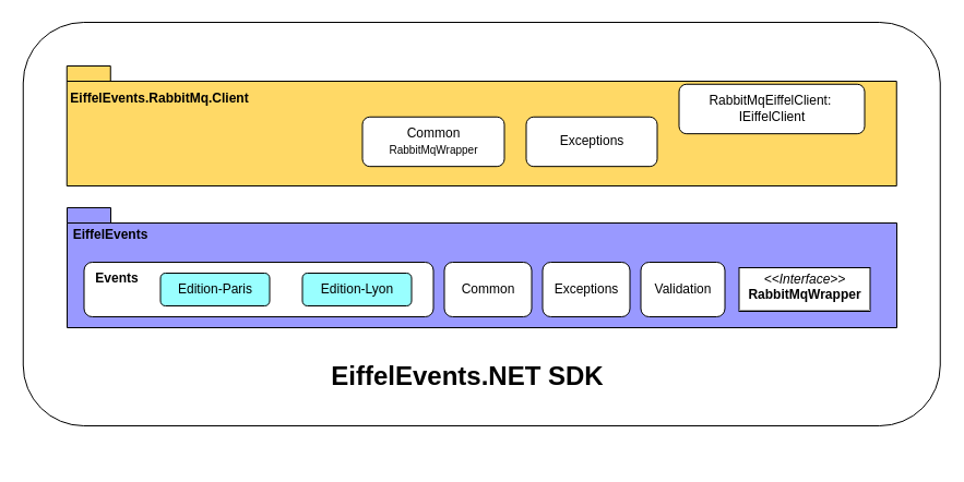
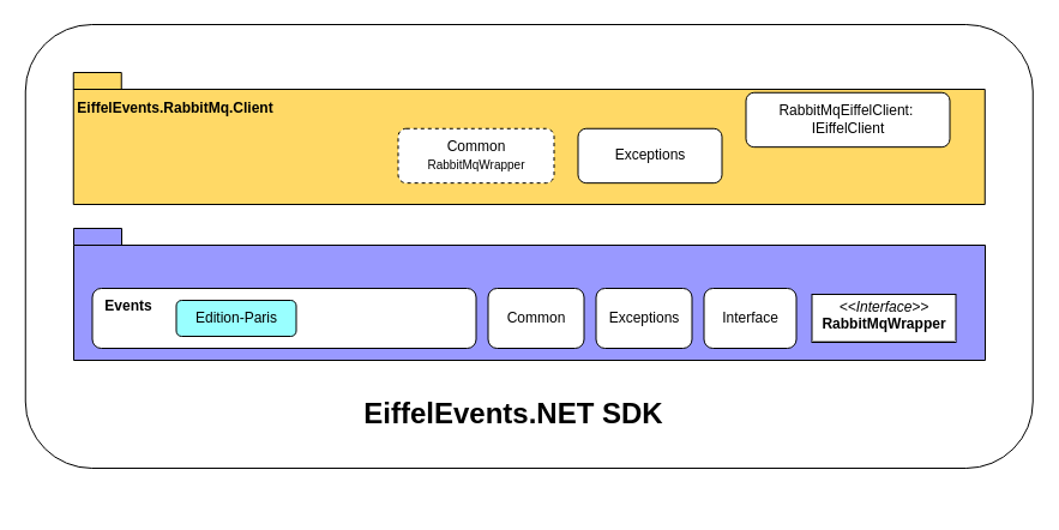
- <mxCell id="7" value="Common&lt;br&gt;&lt;font style=&quot;font-size: 10px&quot;&gt;RabbitMqWrapper&lt;/font&gt;" style="rounded=1;whiteSpace=wrap;html=1;" parent="2" vertex="1"><mxGeometry x="280.5" y="46.757" width="130" height="45.405" as="geometry" /></mxCell>
+ <mxCell id="7" value="Common&lt;br&gt;&lt;font style=&quot;font-size: 10px&quot;&gt;RabbitMqWrapper&lt;/font&gt;" style="rounded=1;whiteSpace=wrap;html=1;dashed=1;" parent="2" vertex="1"><mxGeometry x="280.5" y="46.757" width="130" height="45.405" as="geometry" /></mxCell>
- <mxCell id="22" value="&lt;span style=&quot;font-weight: 700&quot;&gt;EiffelEvents&lt;/span&gt;" style="text;html=1;strokeColor=none;fillColor=none;align=center;verticalAlign=middle;whiteSpace=wrap;rounded=0;" parent="10" vertex="1"><mxGeometry x="5" y="10" width="70.0" height="30" as="geometry" /></mxCell>
- <mxCell id="21" value="Edition-Lyon" style="rounded=1;whiteSpace=wrap;html=1;fillColor=#99FFFF;" parent="13" vertex="1"><mxGeometry x="200.0" y="10" width="100.0" height="30" as="geometry" /></mxCell>
- <mxCell id="17" value="Validation" style="rounded=1;whiteSpace=wrap;html=1;" parent="13" vertex="1"><mxGeometry x="510.0" width="77.0" height="50" as="geometry" /></mxCell>
+ <mxCell id="17" value="Interface" style="rounded=1;whiteSpace=wrap;html=1;" parent="13" vertex="1"><mxGeometry x="510.0" width="77.0" height="50" as="geometry" /></mxCell>
